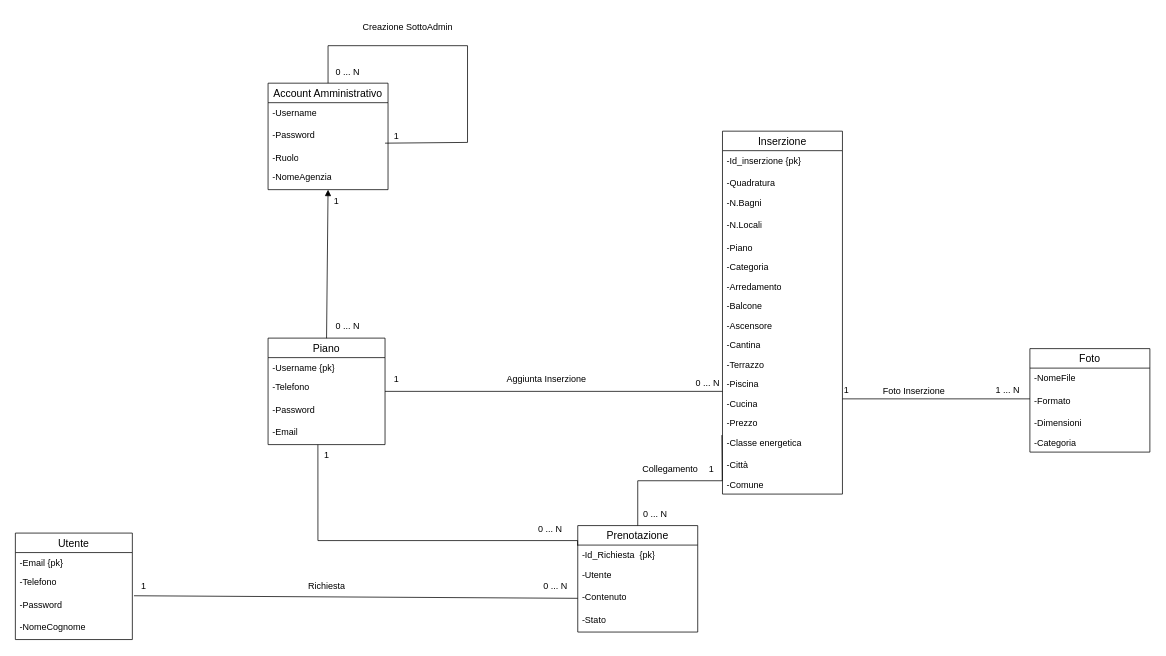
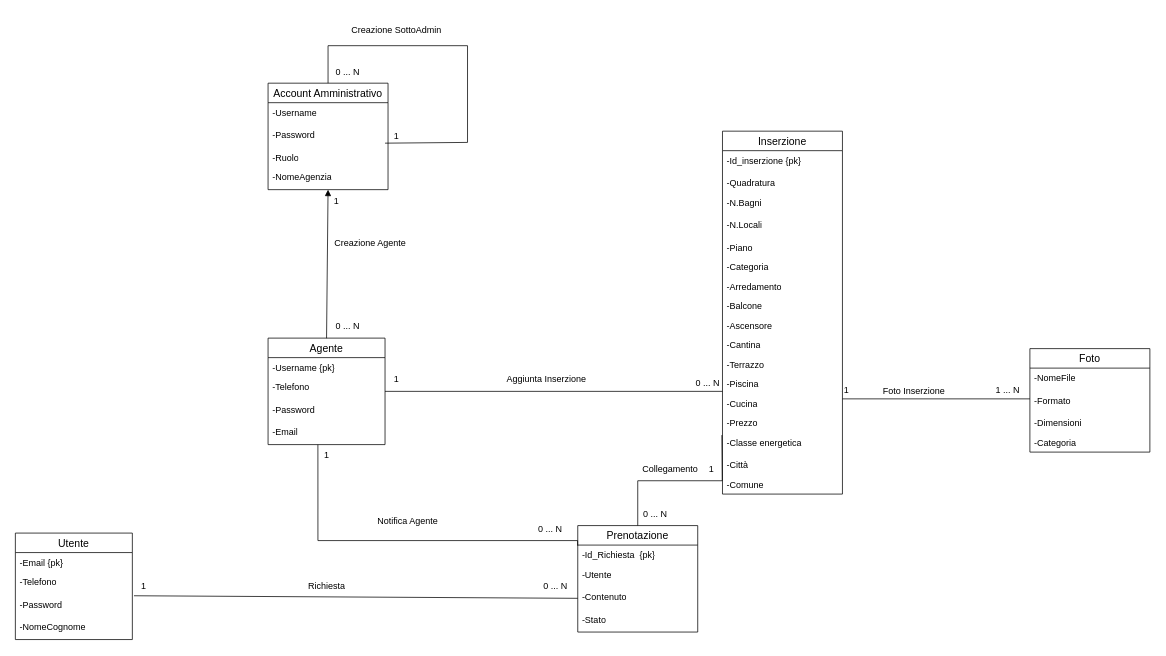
- <mxCell id="36" value="Creazione SottoAdmin" style="text;html=1;align=center;verticalAlign=middle;resizable=0;points=[];autosize=1;strokeColor=none;fillColor=none;" vertex="1" parent="1"><mxGeometry x="473" y="20" width="140" height="30" as="geometry" /></mxCell>
+ <mxCell id="36" value="Creazione SottoAdmin" style="text;html=1;align=center;verticalAlign=middle;resizable=0;points=[];autosize=1;strokeColor=none;fillColor=none;" vertex="1" parent="1"><mxGeometry x="458" y="25" width="140" height="30" as="geometry" /></mxCell>
+ <mxCell id="38" value="Creazione Agente" style="text;html=1;align=center;verticalAlign=middle;resizable=0;points=[];autosize=1;strokeColor=none;fillColor=none;" vertex="1" parent="1"><mxGeometry x="433" y="308" width="120" height="30" as="geometry" /></mxCell>
- <mxCell id="26" value="Piano" style="swimlane;fontStyle=0;childLayout=stackLayout;horizontal=1;startSize=26;horizontalStack=0;resizeParent=1;resizeParentMax=0;resizeLast=0;collapsible=1;marginBottom=0;align=center;fontSize=14;" vertex="1" parent="1"><mxGeometry x="357" y="450" width="156" height="142" as="geometry" /></mxCell>
+ <mxCell id="26" value="Agente" style="swimlane;fontStyle=0;childLayout=stackLayout;horizontal=1;startSize=26;horizontalStack=0;resizeParent=1;resizeParentMax=0;resizeLast=0;collapsible=1;marginBottom=0;align=center;fontSize=14;" vertex="1" parent="1"><mxGeometry x="357" y="450" width="156" height="142" as="geometry" /></mxCell>
+ <mxCell id="63" value="Notifica Agente" style="text;html=1;align=center;verticalAlign=middle;resizable=0;points=[];autosize=1;strokeColor=none;fillColor=none;" vertex="1" parent="1"><mxGeometry x="493" y="680" width="100" height="30" as="geometry" /></mxCell>
